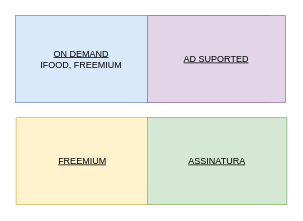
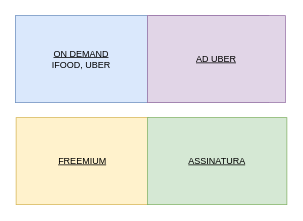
- <mxCell id="2" value="&lt;u&gt;ON DEMAND&lt;/u&gt;&lt;div&gt;IFOOD, FREEMIUM&lt;/div&gt;" style="rounded=0;whiteSpace=wrap;html=1;fillColor=#dae8fc;strokeColor=#6c8ebf;" vertex="1" parent="1"><mxGeometry x="20" y="20" width="176" height="116" as="geometry" /></mxCell>
+ <mxCell id="2" value="&lt;u&gt;ON DEMAND&lt;/u&gt;&lt;div&gt;IFOOD, UBER&lt;/div&gt;" style="rounded=0;whiteSpace=wrap;html=1;fillColor=#dae8fc;strokeColor=#6c8ebf;" vertex="1" parent="1"><mxGeometry x="20" y="20" width="176" height="116" as="geometry" /></mxCell>
- <mxCell id="5" value="&lt;u&gt;AD SUPORTED&lt;/u&gt;" style="rounded=0;whiteSpace=wrap;html=1;fillColor=#e1d5e7;strokeColor=#9673a6;" vertex="1" parent="1"><mxGeometry x="196" y="20" width="184" height="116" as="geometry" /></mxCell>
+ <mxCell id="5" value="&lt;u&gt;AD UBER&lt;/u&gt;" style="rounded=0;whiteSpace=wrap;html=1;fillColor=#e1d5e7;strokeColor=#9673a6;" vertex="1" parent="1"><mxGeometry x="196" y="20" width="184" height="116" as="geometry" /></mxCell>
